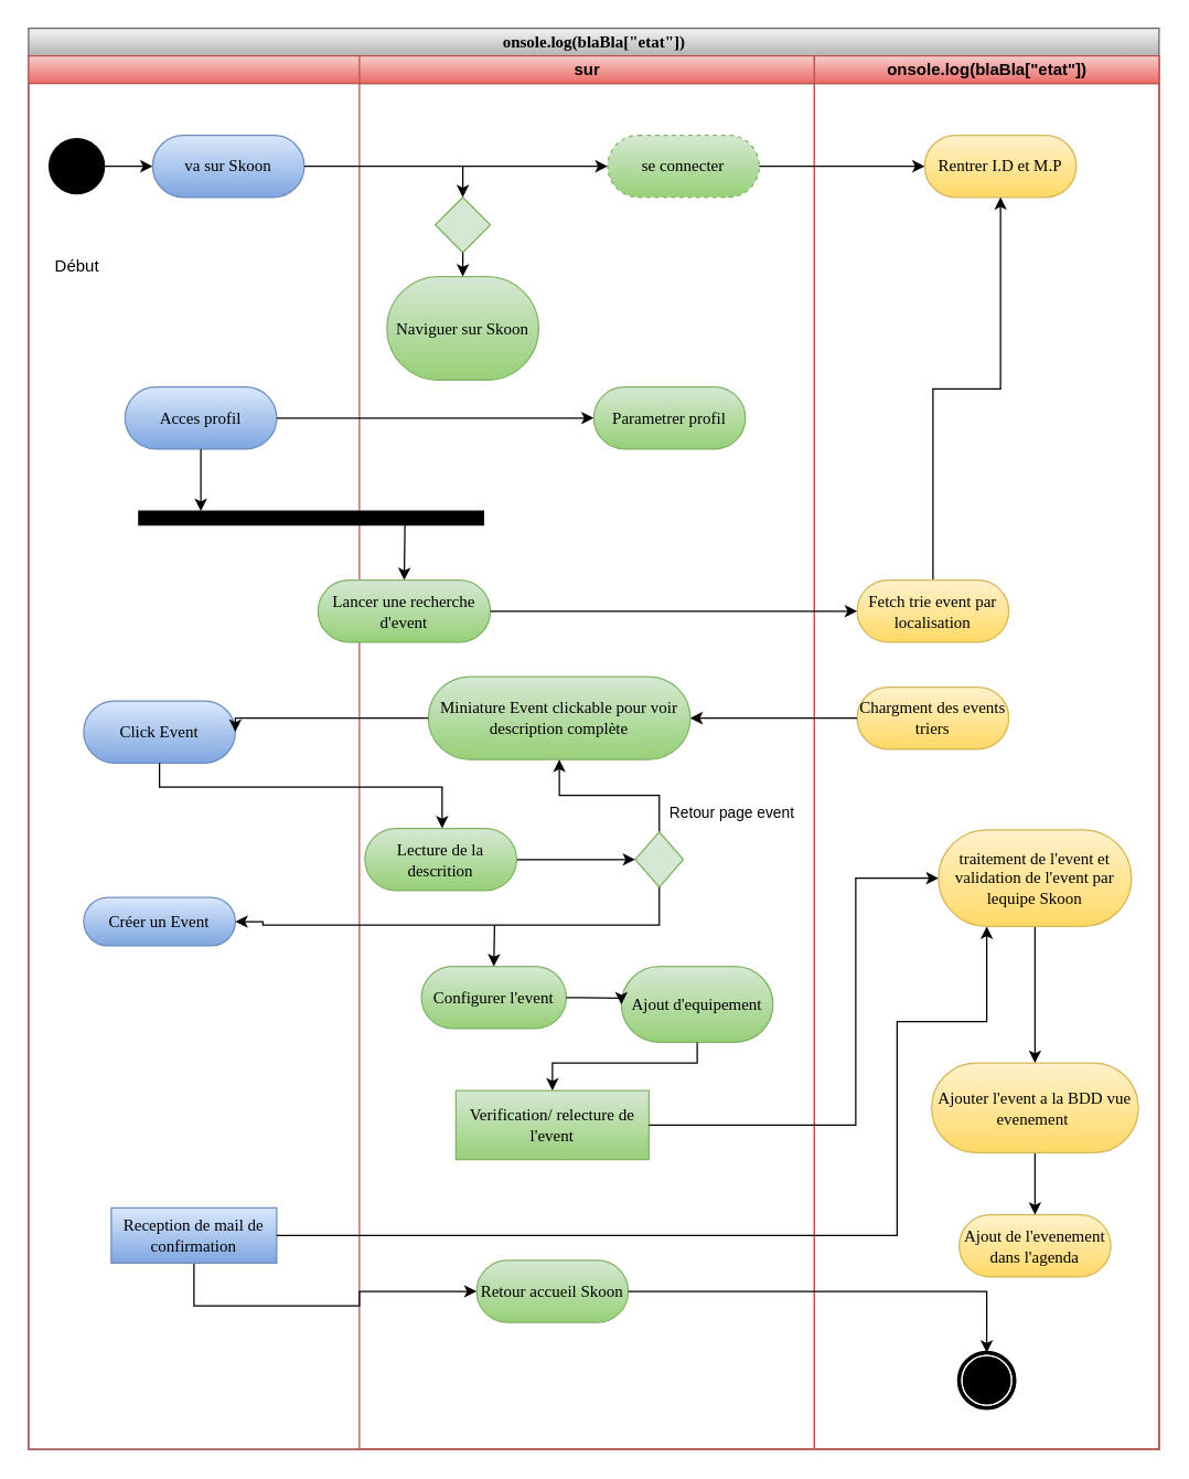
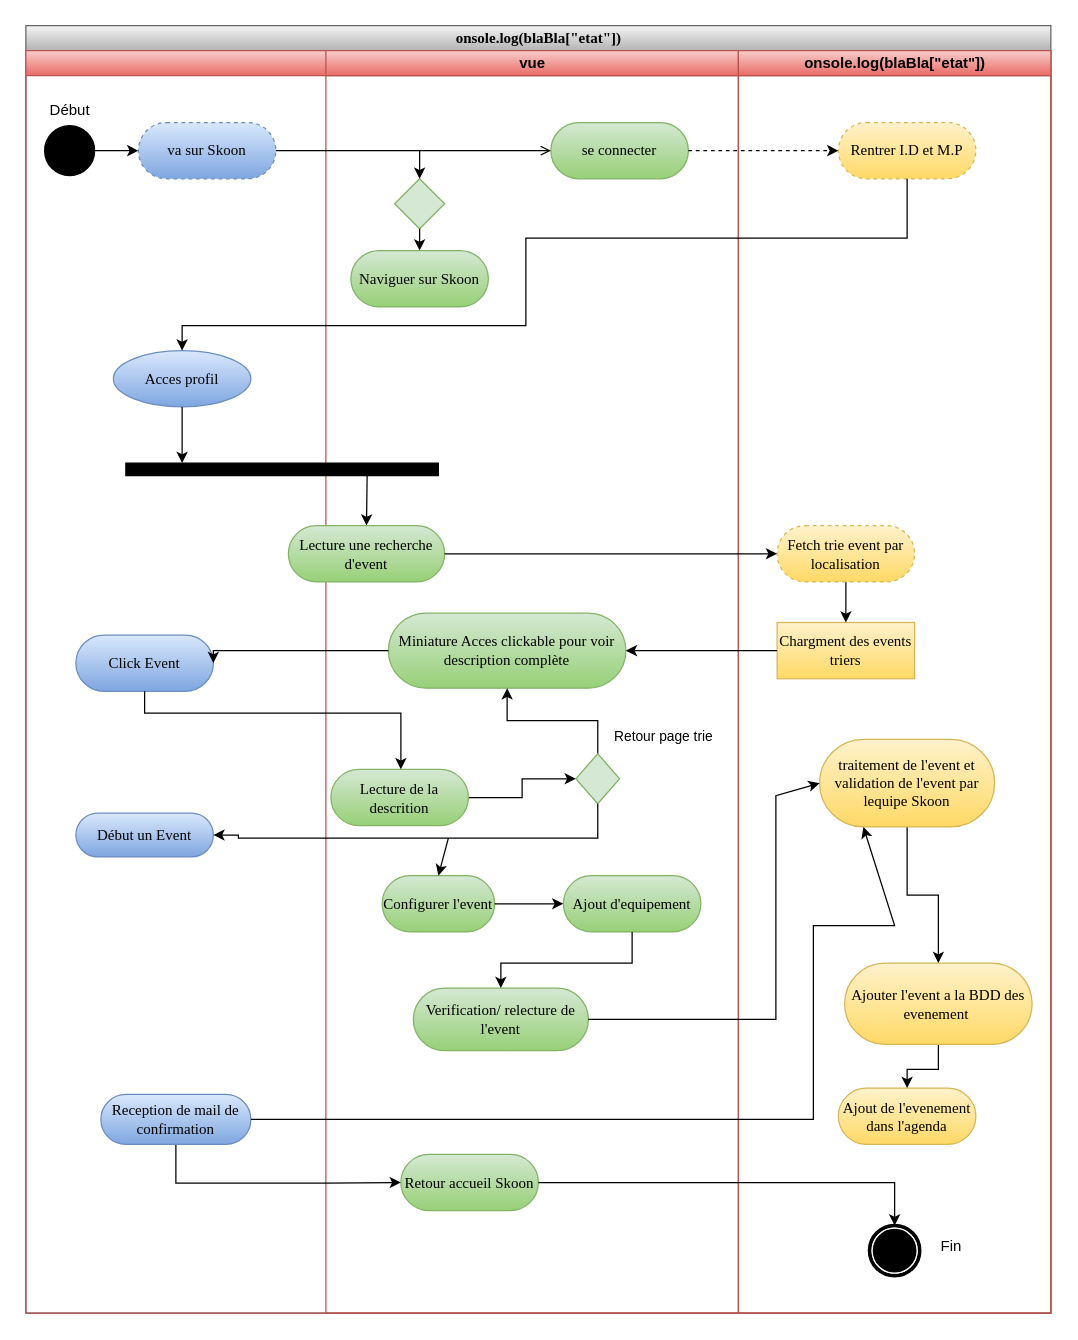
- <mxCell id="7" value="sur" style="swimlane;html=1;startSize=20;align=center;gradientColor=#ea6b66;fillColor=#f8cecc;strokeColor=#b85450;" parent="3" vertex="1"><mxGeometry x="240" width="330" height="1010" as="geometry" /></mxCell>
+ <mxCell id="7" value="vue" style="swimlane;html=1;startSize=20;align=center;gradientColor=#ea6b66;fillColor=#f8cecc;strokeColor=#b85450;" parent="3" vertex="1"><mxGeometry x="240" width="330" height="1010" as="geometry" /></mxCell>
- <mxCell id="4" value="va sur Skoon" style="rounded=1;whiteSpace=wrap;html=1;shadow=0;comic=0;labelBackgroundColor=none;strokeWidth=1;fontFamily=Verdana;fontSize=12;align=center;arcSize=50;gradientColor=#7ea6e0;fillColor=#dae8fc;strokeColor=#6c8ebf;" parent="3" vertex="1"><mxGeometry x="90" y="57.5" width="110" height="45" as="geometry" /></mxCell>
+ <mxCell id="4" value="va sur Skoon" style="rounded=1;whiteSpace=wrap;html=1;shadow=0;comic=0;labelBackgroundColor=none;strokeWidth=1;fontFamily=Verdana;fontSize=12;align=center;arcSize=50;gradientColor=#7ea6e0;fillColor=#dae8fc;strokeColor=#6c8ebf;dashed=1;" parent="3" vertex="1"><mxGeometry x="90" y="57.5" width="110" height="45" as="geometry" /></mxCell>
- <mxCell id="54" style="edgeStyle=orthogonalEdgeStyle;rounded=0;orthogonalLoop=1;jettySize=auto;html=1;entryX=0;entryY=0.5;entryDx=0;entryDy=0;exitX=1;exitY=0.5;exitDx=0;exitDy=0;" parent="3" source="4" target="10" edge="1"><mxGeometry relative="1" as="geometry"><mxPoint x="420" y="78" as="targetPoint" /><Array as="points"><mxPoint x="350" y="80" /><mxPoint x="350" y="80" /></Array><mxPoint x="220" y="78" as="sourcePoint" /></mxGeometry></mxCell>
+ <mxCell id="54" style="edgeStyle=orthogonalEdgeStyle;rounded=0;orthogonalLoop=1;jettySize=auto;html=1;entryX=0;entryY=0.5;entryDx=0;entryDy=0;exitX=1;exitY=0.5;exitDx=0;exitDy=0;endArrow=open;" parent="3" source="4" target="10" edge="1"><mxGeometry relative="1" as="geometry"><mxPoint x="420" y="78" as="targetPoint" /><Array as="points"><mxPoint x="350" y="80" /><mxPoint x="350" y="80" /></Array><mxPoint x="220" y="78" as="sourcePoint" /></mxGeometry></mxCell>
- <mxCell id="10" value="se connecter" style="rounded=1;whiteSpace=wrap;html=1;shadow=0;comic=0;labelBackgroundColor=none;strokeWidth=1;fontFamily=Verdana;fontSize=12;align=center;arcSize=50;gradientColor=#97d077;fillColor=#d5e8d4;strokeColor=#82b366;dashed=1;" parent="7" vertex="1"><mxGeometry x="180" y="57.5" width="110" height="45" as="geometry" /></mxCell>
+ <mxCell id="10" value="se connecter" style="rounded=1;whiteSpace=wrap;html=1;shadow=0;comic=0;labelBackgroundColor=none;strokeWidth=1;fontFamily=Verdana;fontSize=12;align=center;arcSize=50;gradientColor=#97d077;fillColor=#d5e8d4;strokeColor=#82b366;" parent="7" vertex="1"><mxGeometry x="180" y="57.5" width="110" height="45" as="geometry" /></mxCell>
- <mxCell id="49" style="edgeStyle=orthogonalEdgeStyle;rounded=0;orthogonalLoop=1;jettySize=auto;html=1;entryX=0;entryY=0.5;entryDx=0;entryDy=0;" parent="3" source="10" target="33" edge="1"><mxGeometry relative="1" as="geometry"><mxPoint x="620" y="82.5" as="targetPoint" /></mxGeometry></mxCell>
+ <mxCell id="49" style="edgeStyle=orthogonalEdgeStyle;rounded=0;orthogonalLoop=1;jettySize=auto;html=1;entryX=0;entryY=0.5;entryDx=0;entryDy=0;dashed=1;" parent="3" source="10" target="33" edge="1"><mxGeometry relative="1" as="geometry"><mxPoint x="620" y="82.5" as="targetPoint" /></mxGeometry></mxCell>
- <mxCell id="33" value="Rentrer I.D et M.P" style="rounded=1;whiteSpace=wrap;html=1;shadow=0;comic=0;labelBackgroundColor=none;strokeWidth=1;fontFamily=Verdana;fontSize=12;align=center;arcSize=50;gradientColor=#ffd966;fillColor=#fff2cc;strokeColor=#d6b656;" parent="31" vertex="1"><mxGeometry x="80" y="57.5" width="110" height="45" as="geometry" /></mxCell>
+ <mxCell id="33" value="Rentrer I.D et M.P" style="rounded=1;whiteSpace=wrap;html=1;shadow=0;comic=0;labelBackgroundColor=none;strokeWidth=1;fontFamily=Verdana;fontSize=12;align=center;arcSize=50;gradientColor=#ffd966;fillColor=#fff2cc;strokeColor=#d6b656;dashed=1;" parent="31" vertex="1"><mxGeometry x="80" y="57.5" width="110" height="45" as="geometry" /></mxCell>
- <mxCell id="57" value="Début" style="text;html=1;align=center;verticalAlign=middle;resizable=0;points=[];autosize=1;" parent="3" vertex="1"><mxGeometry x="10" y="142.5" width="50" height="20" as="geometry" /></mxCell>
+ <mxCell id="57" value="Début" style="text;html=1;align=center;verticalAlign=middle;resizable=0;points=[];autosize=1;" parent="3" vertex="1"><mxGeometry x="10" y="37.5" width="50" height="20" as="geometry" /></mxCell>
+ <mxCell id="42" style="edgeStyle=orthogonalEdgeStyle;rounded=0;orthogonalLoop=1;jettySize=auto;html=1;exitX=0.5;exitY=1;exitDx=0;exitDy=0;entryX=0.5;entryY=0;entryDx=0;entryDy=0;" parent="3" source="33" target="6" edge="1"><mxGeometry relative="1" as="geometry"><mxPoint x="120" y="220" as="targetPoint" /><Array as="points"><mxPoint x="705" y="150" /><mxPoint x="400" y="150" /><mxPoint x="400" y="220" /><mxPoint x="125" y="220" /></Array><mxPoint x="715" y="120" as="sourcePoint" /></mxGeometry></mxCell>
- <mxCell id="11" value="Naviguer sur Skoon" style="rounded=1;whiteSpace=wrap;html=1;shadow=0;comic=0;labelBackgroundColor=none;strokeWidth=1;fontFamily=Verdana;fontSize=12;align=center;arcSize=50;gradientColor=#97d077;fillColor=#d5e8d4;strokeColor=#82b366;" parent="7" vertex="1"><mxGeometry x="20" y="160" width="110" height="75" as="geometry" /></mxCell>
+ <mxCell id="11" value="Naviguer sur Skoon" style="rounded=1;whiteSpace=wrap;html=1;shadow=0;comic=0;labelBackgroundColor=none;strokeWidth=1;fontFamily=Verdana;fontSize=12;align=center;arcSize=50;gradientColor=#97d077;fillColor=#d5e8d4;strokeColor=#82b366;" parent="7" vertex="1"><mxGeometry x="20" y="160" width="110" height="45" as="geometry" /></mxCell>
- <mxCell id="40" style="edgeStyle=orthogonalEdgeStyle;rounded=0;orthogonalLoop=1;jettySize=auto;html=1;" parent="31" source="41" target="33" edge="1"><mxGeometry relative="1" as="geometry"><mxPoint x="46" y="450" as="targetPoint" /></mxGeometry></mxCell>
+ <mxCell id="40" style="edgeStyle=orthogonalEdgeStyle;rounded=0;orthogonalLoop=1;jettySize=auto;html=1;entryX=0.5;entryY=0;entryDx=0;entryDy=0;" parent="31" source="41" target="34" edge="1"><mxGeometry relative="1" as="geometry"><mxPoint x="46" y="450" as="targetPoint" /></mxGeometry></mxCell>
- <mxCell id="6" value="Acces profil" style="rounded=1;whiteSpace=wrap;html=1;shadow=0;comic=0;labelBackgroundColor=none;strokeWidth=1;fontFamily=Verdana;fontSize=12;align=center;arcSize=50;gradientColor=#7ea6e0;fillColor=#dae8fc;strokeColor=#6c8ebf;" parent="3" vertex="1"><mxGeometry x="70" y="240" width="110" height="45" as="geometry" /></mxCell>
+ <mxCell id="6" value="Acces profil" style="ellipse;whiteSpace=wrap;html=1;shadow=0;comic=0;labelBackgroundColor=none;strokeWidth=1;fontFamily=Verdana;fontSize=12;align=center;arcSize=50;gradientColor=#7ea6e0;fillColor=#dae8fc;strokeColor=#6c8ebf;" parent="3" vertex="1"><mxGeometry x="70" y="240" width="110" height="45" as="geometry" /></mxCell>
- <mxCell id="44" style="edgeStyle=orthogonalEdgeStyle;rounded=0;orthogonalLoop=1;jettySize=auto;html=1;entryX=0;entryY=0.5;entryDx=0;entryDy=0;exitX=1;exitY=0.5;exitDx=0;exitDy=0;" parent="3" source="6" target="12" edge="1"><mxGeometry relative="1" as="geometry"><mxPoint x="390" y="280" as="targetPoint" /><mxPoint x="210" y="274" as="sourcePoint" /><Array as="points"><mxPoint x="210" y="263" /><mxPoint x="410" y="263" /></Array></mxGeometry></mxCell>
- <mxCell id="12" value="Parametrer profil" style="rounded=1;whiteSpace=wrap;html=1;shadow=0;comic=0;labelBackgroundColor=none;strokeWidth=1;fontFamily=Verdana;fontSize=12;align=center;arcSize=50;gradientColor=#97d077;fillColor=#d5e8d4;strokeColor=#82b366;" parent="7" vertex="1"><mxGeometry x="170" y="240" width="110" height="45" as="geometry" /></mxCell>
- <mxCell id="15" value="Lancer une recherche d'event" style="rounded=1;whiteSpace=wrap;html=1;shadow=0;comic=0;labelBackgroundColor=none;strokeWidth=1;fontFamily=Verdana;fontSize=12;align=center;arcSize=50;gradientColor=#97d077;fillColor=#d5e8d4;strokeColor=#82b366;" parent="7" vertex="1"><mxGeometry x="-30" y="380" width="125" height="45" as="geometry" /></mxCell>
+ <mxCell id="15" value="Lecture une recherche d'event" style="rounded=1;whiteSpace=wrap;html=1;shadow=0;comic=0;labelBackgroundColor=none;strokeWidth=1;fontFamily=Verdana;fontSize=12;align=center;arcSize=50;gradientColor=#97d077;fillColor=#d5e8d4;strokeColor=#82b366;" parent="7" vertex="1"><mxGeometry x="-30" y="380" width="125" height="45" as="geometry" /></mxCell>
- <mxCell id="41" value="Fetch trie event par localisation" style="rounded=1;whiteSpace=wrap;html=1;shadow=0;comic=0;labelBackgroundColor=none;strokeWidth=1;fontFamily=Verdana;fontSize=12;align=center;arcSize=50;gradientColor=#ffd966;fillColor=#fff2cc;strokeColor=#d6b656;" parent="31" vertex="1"><mxGeometry x="31" y="380" width="110" height="45" as="geometry" /></mxCell>
+ <mxCell id="41" value="Fetch trie event par localisation" style="rounded=1;whiteSpace=wrap;html=1;shadow=0;comic=0;labelBackgroundColor=none;strokeWidth=1;fontFamily=Verdana;fontSize=12;align=center;arcSize=50;gradientColor=#ffd966;fillColor=#fff2cc;strokeColor=#d6b656;dashed=1;" parent="31" vertex="1"><mxGeometry x="31" y="380" width="110" height="45" as="geometry" /></mxCell>
- <mxCell id="16" value="Miniature Event clickable pour voir description complète" style="rounded=1;whiteSpace=wrap;html=1;shadow=0;comic=0;labelBackgroundColor=none;strokeWidth=1;fontFamily=Verdana;fontSize=12;align=center;arcSize=50;gradientColor=#97d077;fillColor=#d5e8d4;strokeColor=#82b366;" parent="7" vertex="1"><mxGeometry x="50" y="450" width="190" height="60" as="geometry" /></mxCell>
+ <mxCell id="16" value="Miniature Acces clickable pour voir description complète" style="rounded=1;whiteSpace=wrap;html=1;shadow=0;comic=0;labelBackgroundColor=none;strokeWidth=1;fontFamily=Verdana;fontSize=12;align=center;arcSize=50;gradientColor=#97d077;fillColor=#d5e8d4;strokeColor=#82b366;" parent="7" vertex="1"><mxGeometry x="50" y="450" width="190" height="60" as="geometry" /></mxCell>
- <mxCell id="34" value="Chargment des events triers" style="rounded=1;whiteSpace=wrap;html=1;shadow=0;comic=0;labelBackgroundColor=none;strokeWidth=1;fontFamily=Verdana;fontSize=12;align=center;arcSize=50;gradientColor=#ffd966;fillColor=#fff2cc;strokeColor=#d6b656;" parent="31" vertex="1"><mxGeometry x="31" y="457.5" width="110" height="45" as="geometry" /></mxCell>
+ <mxCell id="34" value="Chargment des events triers" style="whiteSpace=wrap;html=1;shadow=0;comic=0;labelBackgroundColor=none;strokeWidth=1;fontFamily=Verdana;fontSize=12;align=center;arcSize=50;gradientColor=#ffd966;fillColor=#fff2cc;strokeColor=#d6b656;rounded=0;" parent="31" vertex="1"><mxGeometry x="31" y="457.5" width="110" height="45" as="geometry" /></mxCell>
- <mxCell id="21" value="&lt;span style=&quot;font-weight: normal&quot;&gt;&lt;font style=&quot;font-size: 11px&quot;&gt;Retour page event&lt;/font&gt;&lt;/span&gt;" style="text;strokeColor=none;fillColor=none;html=1;fontSize=24;fontStyle=1;verticalAlign=middle;align=center;" parent="7" vertex="1"><mxGeometry x="230" y="540" width="80" height="10" as="geometry" /></mxCell>
+ <mxCell id="21" value="&lt;span style=&quot;font-weight: normal&quot;&gt;&lt;font style=&quot;font-size: 11px&quot;&gt;Retour page trie&lt;/font&gt;&lt;/span&gt;" style="text;strokeColor=none;fillColor=none;html=1;fontSize=24;fontStyle=1;verticalAlign=middle;align=center;" parent="7" vertex="1"><mxGeometry x="230" y="540" width="80" height="10" as="geometry" /></mxCell>
- <mxCell id="20" value="Lecture de la descrition" style="rounded=1;whiteSpace=wrap;html=1;shadow=0;comic=0;labelBackgroundColor=none;strokeWidth=1;fontFamily=Verdana;fontSize=12;align=center;arcSize=50;gradientColor=#97d077;fillColor=#d5e8d4;strokeColor=#82b366;" parent="7" vertex="1"><mxGeometry x="4" y="560" width="110" height="45" as="geometry" /></mxCell>
+ <mxCell id="20" value="Lecture de la descrition" style="rounded=1;whiteSpace=wrap;html=1;shadow=0;comic=0;labelBackgroundColor=none;strokeWidth=1;fontFamily=Verdana;fontSize=12;align=center;arcSize=50;gradientColor=#97d077;fillColor=#d5e8d4;strokeColor=#82b366;" parent="7" vertex="1"><mxGeometry x="4" y="575" width="110" height="45" as="geometry" /></mxCell>
- <mxCell id="39" value="traitement de l'event et validation de l'event par lequipe Skoon" style="rounded=1;whiteSpace=wrap;html=1;shadow=0;comic=0;labelBackgroundColor=none;strokeWidth=1;fontFamily=Verdana;fontSize=12;align=center;arcSize=50;gradientColor=#ffd966;fillColor=#fff2cc;strokeColor=#d6b656;" parent="31" vertex="1"><mxGeometry x="90" y="561" width="140" height="70" as="geometry" /></mxCell>
+ <mxCell id="39" value="traitement de l'event et validation de l'event par lequipe Skoon" style="rounded=1;whiteSpace=wrap;html=1;shadow=0;comic=0;labelBackgroundColor=none;strokeWidth=1;fontFamily=Verdana;fontSize=12;align=center;arcSize=50;gradientColor=#ffd966;fillColor=#fff2cc;strokeColor=#d6b656;" parent="31" vertex="1"><mxGeometry x="65" y="551" width="140" height="70" as="geometry" /></mxCell>
- <mxCell id="47" value="Créer un Event" style="rounded=1;whiteSpace=wrap;html=1;shadow=0;comic=0;labelBackgroundColor=none;strokeWidth=1;fontFamily=Verdana;fontSize=12;align=center;arcSize=50;gradientColor=#7ea6e0;fillColor=#dae8fc;strokeColor=#6c8ebf;" parent="3" vertex="1"><mxGeometry x="40" y="610" width="110" height="35" as="geometry" /></mxCell>
+ <mxCell id="47" value="Début un Event" style="rounded=1;whiteSpace=wrap;html=1;shadow=0;comic=0;labelBackgroundColor=none;strokeWidth=1;fontFamily=Verdana;fontSize=12;align=center;arcSize=50;gradientColor=#7ea6e0;fillColor=#dae8fc;strokeColor=#6c8ebf;" parent="3" vertex="1"><mxGeometry x="40" y="610" width="110" height="35" as="geometry" /></mxCell>
- <mxCell id="23" value="Configurer l'event" style="rounded=1;whiteSpace=wrap;html=1;shadow=0;comic=0;labelBackgroundColor=none;strokeWidth=1;fontFamily=Verdana;fontSize=12;align=center;arcSize=50;gradientColor=#97d077;fillColor=#d5e8d4;strokeColor=#82b366;" parent="7" vertex="1"><mxGeometry x="45" y="660" width="105" height="45" as="geometry" /></mxCell>
+ <mxCell id="23" value="Configurer l'event" style="rounded=1;whiteSpace=wrap;html=1;shadow=0;comic=0;labelBackgroundColor=none;strokeWidth=1;fontFamily=Verdana;fontSize=12;align=center;arcSize=50;gradientColor=#97d077;fillColor=#d5e8d4;strokeColor=#82b366;" parent="7" vertex="1"><mxGeometry x="45" y="660" width="90" height="45" as="geometry" /></mxCell>
- <mxCell id="24" value="Ajout d'equipement" style="rounded=1;whiteSpace=wrap;html=1;shadow=0;comic=0;labelBackgroundColor=none;strokeWidth=1;fontFamily=Verdana;fontSize=12;align=center;arcSize=50;gradientColor=#97d077;fillColor=#d5e8d4;strokeColor=#82b366;" parent="7" vertex="1"><mxGeometry x="190" y="660" width="110" height="55" as="geometry" /></mxCell>
+ <mxCell id="24" value="Ajout d'equipement" style="rounded=1;whiteSpace=wrap;html=1;shadow=0;comic=0;labelBackgroundColor=none;strokeWidth=1;fontFamily=Verdana;fontSize=12;align=center;arcSize=50;gradientColor=#97d077;fillColor=#d5e8d4;strokeColor=#82b366;" parent="7" vertex="1"><mxGeometry x="190" y="660" width="110" height="45" as="geometry" /></mxCell>
- <mxCell id="37" value="Ajouter l'event a la BDD vue evenement&amp;nbsp;&lt;br&gt;" style="rounded=1;whiteSpace=wrap;html=1;shadow=0;comic=0;labelBackgroundColor=none;strokeWidth=1;fontFamily=Verdana;fontSize=12;align=center;arcSize=50;gradientColor=#ffd966;fillColor=#fff2cc;strokeColor=#d6b656;" parent="31" vertex="1"><mxGeometry x="85" y="730" width="150" height="65" as="geometry" /></mxCell>
+ <mxCell id="37" value="Ajouter l'event a la BDD des evenement&amp;nbsp;&lt;br&gt;" style="rounded=1;whiteSpace=wrap;html=1;shadow=0;comic=0;labelBackgroundColor=none;strokeWidth=1;fontFamily=Verdana;fontSize=12;align=center;arcSize=50;gradientColor=#ffd966;fillColor=#fff2cc;strokeColor=#d6b656;" parent="31" vertex="1"><mxGeometry x="85" y="730" width="150" height="65" as="geometry" /></mxCell>
- <mxCell id="25" value="Verification/ relecture de l'event" style="whiteSpace=wrap;html=1;shadow=0;comic=0;labelBackgroundColor=none;strokeWidth=1;fontFamily=Verdana;fontSize=12;align=center;arcSize=50;gradientColor=#97d077;fillColor=#d5e8d4;strokeColor=#82b366;rounded=0;" parent="7" vertex="1"><mxGeometry x="70" y="750" width="140" height="50" as="geometry" /></mxCell>
+ <mxCell id="25" value="Verification/ relecture de l'event" style="rounded=1;whiteSpace=wrap;html=1;shadow=0;comic=0;labelBackgroundColor=none;strokeWidth=1;fontFamily=Verdana;fontSize=12;align=center;arcSize=50;gradientColor=#97d077;fillColor=#d5e8d4;strokeColor=#82b366;" parent="7" vertex="1"><mxGeometry x="70" y="750" width="140" height="50" as="geometry" /></mxCell>
- <mxCell id="46" value="Reception de mail de confirmation" style="whiteSpace=wrap;html=1;shadow=0;comic=0;labelBackgroundColor=none;strokeWidth=1;fontFamily=Verdana;fontSize=12;align=center;arcSize=50;gradientColor=#7ea6e0;fillColor=#dae8fc;strokeColor=#6c8ebf;rounded=0;" parent="3" vertex="1"><mxGeometry x="60" y="835" width="120" height="40" as="geometry" /></mxCell>
+ <mxCell id="46" value="Reception de mail de confirmation" style="rounded=1;whiteSpace=wrap;html=1;shadow=0;comic=0;labelBackgroundColor=none;strokeWidth=1;fontFamily=Verdana;fontSize=12;align=center;arcSize=50;gradientColor=#7ea6e0;fillColor=#dae8fc;strokeColor=#6c8ebf;" parent="3" vertex="1"><mxGeometry x="60" y="835" width="120" height="40" as="geometry" /></mxCell>
- <mxCell id="35" value="Ajout de l'evenement dans l'agenda" style="rounded=1;whiteSpace=wrap;html=1;shadow=0;comic=0;labelBackgroundColor=none;strokeWidth=1;fontFamily=Verdana;fontSize=12;align=center;arcSize=50;gradientColor=#ffd966;fillColor=#fff2cc;strokeColor=#d6b656;" parent="31" vertex="1"><mxGeometry x="105" y="840" width="110" height="45" as="geometry" /></mxCell>
+ <mxCell id="35" value="Ajout de l'evenement dans l'agenda" style="rounded=1;whiteSpace=wrap;html=1;shadow=0;comic=0;labelBackgroundColor=none;strokeWidth=1;fontFamily=Verdana;fontSize=12;align=center;arcSize=50;gradientColor=#ffd966;fillColor=#fff2cc;strokeColor=#d6b656;" parent="31" vertex="1"><mxGeometry x="80" y="830" width="110" height="45" as="geometry" /></mxCell>
- <mxCell id="22" value="Retour accueil Skoon" style="rounded=1;whiteSpace=wrap;html=1;shadow=0;comic=0;labelBackgroundColor=none;strokeWidth=1;fontFamily=Verdana;fontSize=12;align=center;arcSize=50;gradientColor=#97d077;fillColor=#d5e8d4;strokeColor=#82b366;" parent="7" vertex="1"><mxGeometry x="85" y="873" width="110" height="45" as="geometry" /></mxCell>
+ <mxCell id="22" value="Retour accueil Skoon" style="rounded=1;whiteSpace=wrap;html=1;shadow=0;comic=0;labelBackgroundColor=none;strokeWidth=1;fontFamily=Verdana;fontSize=12;align=center;arcSize=50;gradientColor=#97d077;fillColor=#d5e8d4;strokeColor=#82b366;" parent="7" vertex="1"><mxGeometry x="60" y="883" width="110" height="45" as="geometry" /></mxCell>
+ <mxCell id="60" value="Fin" style="text;html=1;align=center;verticalAlign=middle;resizable=0;points=[];autosize=1;" parent="1" vertex="1"><mxGeometry x="745" y="987" width="30" height="20" as="geometry" /></mxCell>
